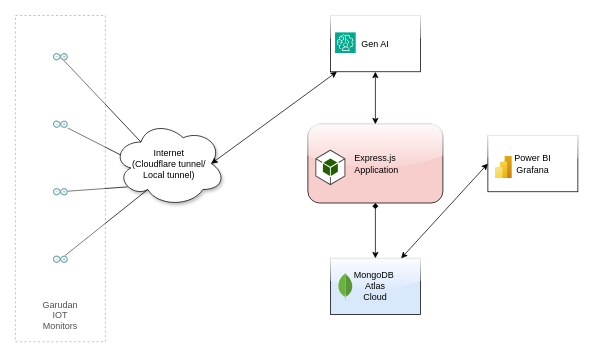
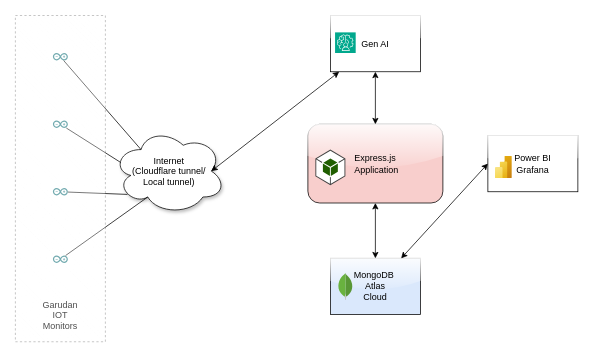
- <mxCell id="10" value="Internet&lt;div&gt;(Cloudflare tunnel/&lt;/div&gt;&lt;div&gt;Local tunnel)&lt;/div&gt;" style="ellipse;shape=cloud;whiteSpace=wrap;html=1;shadow=1;" parent="1" vertex="1"><mxGeometry x="150" y="160" width="150" height="115" as="geometry" /></mxCell>
+ <mxCell id="10" value="Internet&lt;div&gt;(Cloudflare tunnel/&lt;/div&gt;&lt;div&gt;Local tunnel)&lt;/div&gt;" style="ellipse;shape=cloud;whiteSpace=wrap;html=1;shadow=1;" parent="1" vertex="1"><mxGeometry x="150" y="170" width="150" height="115" as="geometry" /></mxCell>
- <mxCell id="26" value="" style="endArrow=diamond;startArrow=classic;html=1;rounded=0;entryX=0.5;entryY=1;entryDx=0;entryDy=0;" edge="1" parent="1" source="18" target="17"><mxGeometry width="50" height="50" relative="1" as="geometry"><mxPoint x="291" y="228" as="sourcePoint" /><mxPoint x="420" y="233" as="targetPoint" /></mxGeometry></mxCell>
+ <mxCell id="26" value="" style="endArrow=classic;startArrow=classic;html=1;rounded=0;entryX=0.5;entryY=1;entryDx=0;entryDy=0;" edge="1" parent="1" source="18" target="17"><mxGeometry width="50" height="50" relative="1" as="geometry"><mxPoint x="291" y="228" as="sourcePoint" /><mxPoint x="420" y="233" as="targetPoint" /></mxGeometry></mxCell>
